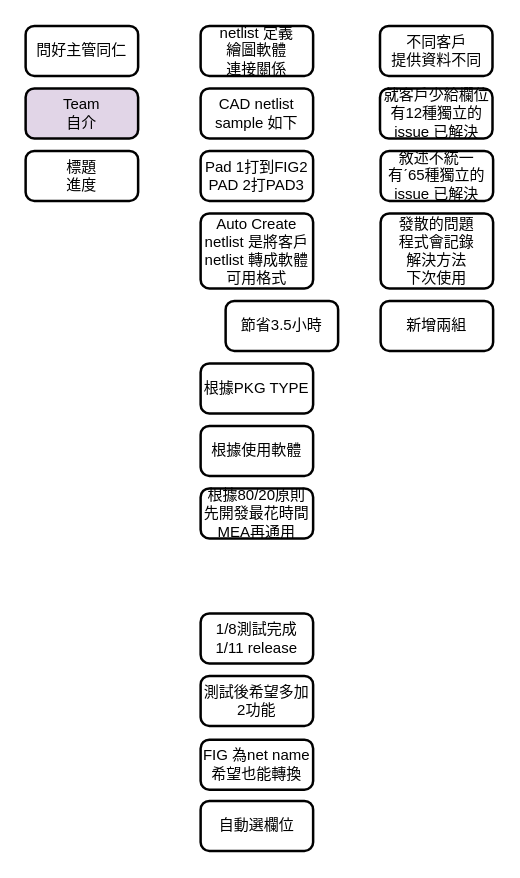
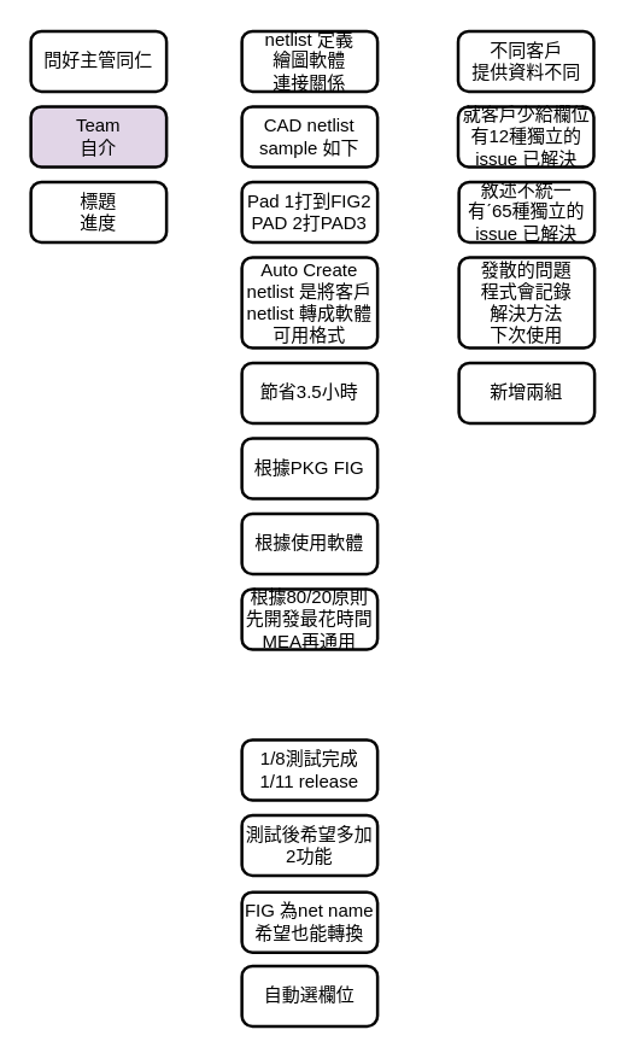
- <mxCell id="9" value="節省3.5小時" style="rounded=1;whiteSpace=wrap;html=1;absoluteArcSize=1;arcSize=14;strokeWidth=2;" parent="1" vertex="1"><mxGeometry x="180" y="240" width="90" height="40" as="geometry" /></mxCell>
+ <mxCell id="9" value="節省3.5小時" style="rounded=1;whiteSpace=wrap;html=1;absoluteArcSize=1;arcSize=14;strokeWidth=2;" parent="1" vertex="1"><mxGeometry x="160" y="240" width="90" height="40" as="geometry" /></mxCell>
- <mxCell id="10" value="根據PKG TYPE" style="rounded=1;whiteSpace=wrap;html=1;absoluteArcSize=1;arcSize=14;strokeWidth=2;" parent="1" vertex="1"><mxGeometry x="160" y="290" width="90" height="40" as="geometry" /></mxCell>
+ <mxCell id="10" value="根據PKG FIG" style="rounded=1;whiteSpace=wrap;html=1;absoluteArcSize=1;arcSize=14;strokeWidth=2;" parent="1" vertex="1"><mxGeometry x="160" y="290" width="90" height="40" as="geometry" /></mxCell>
